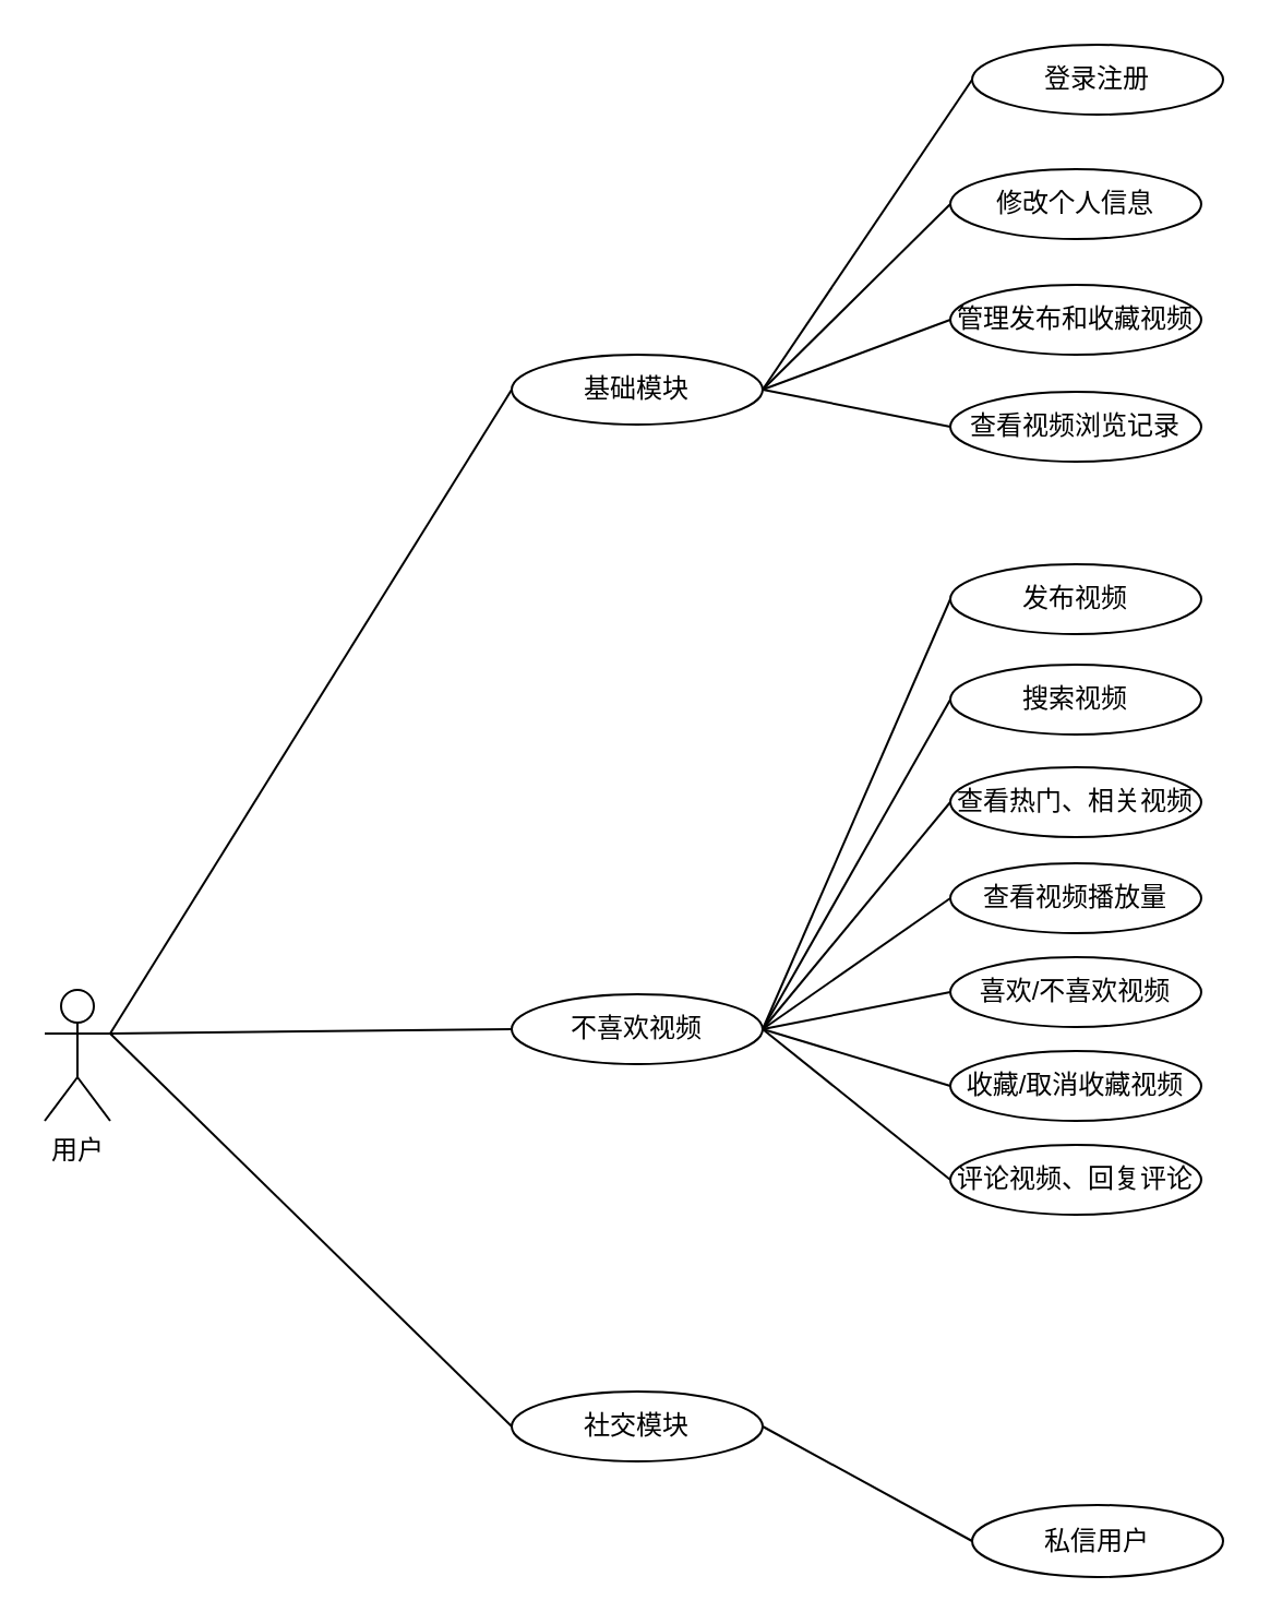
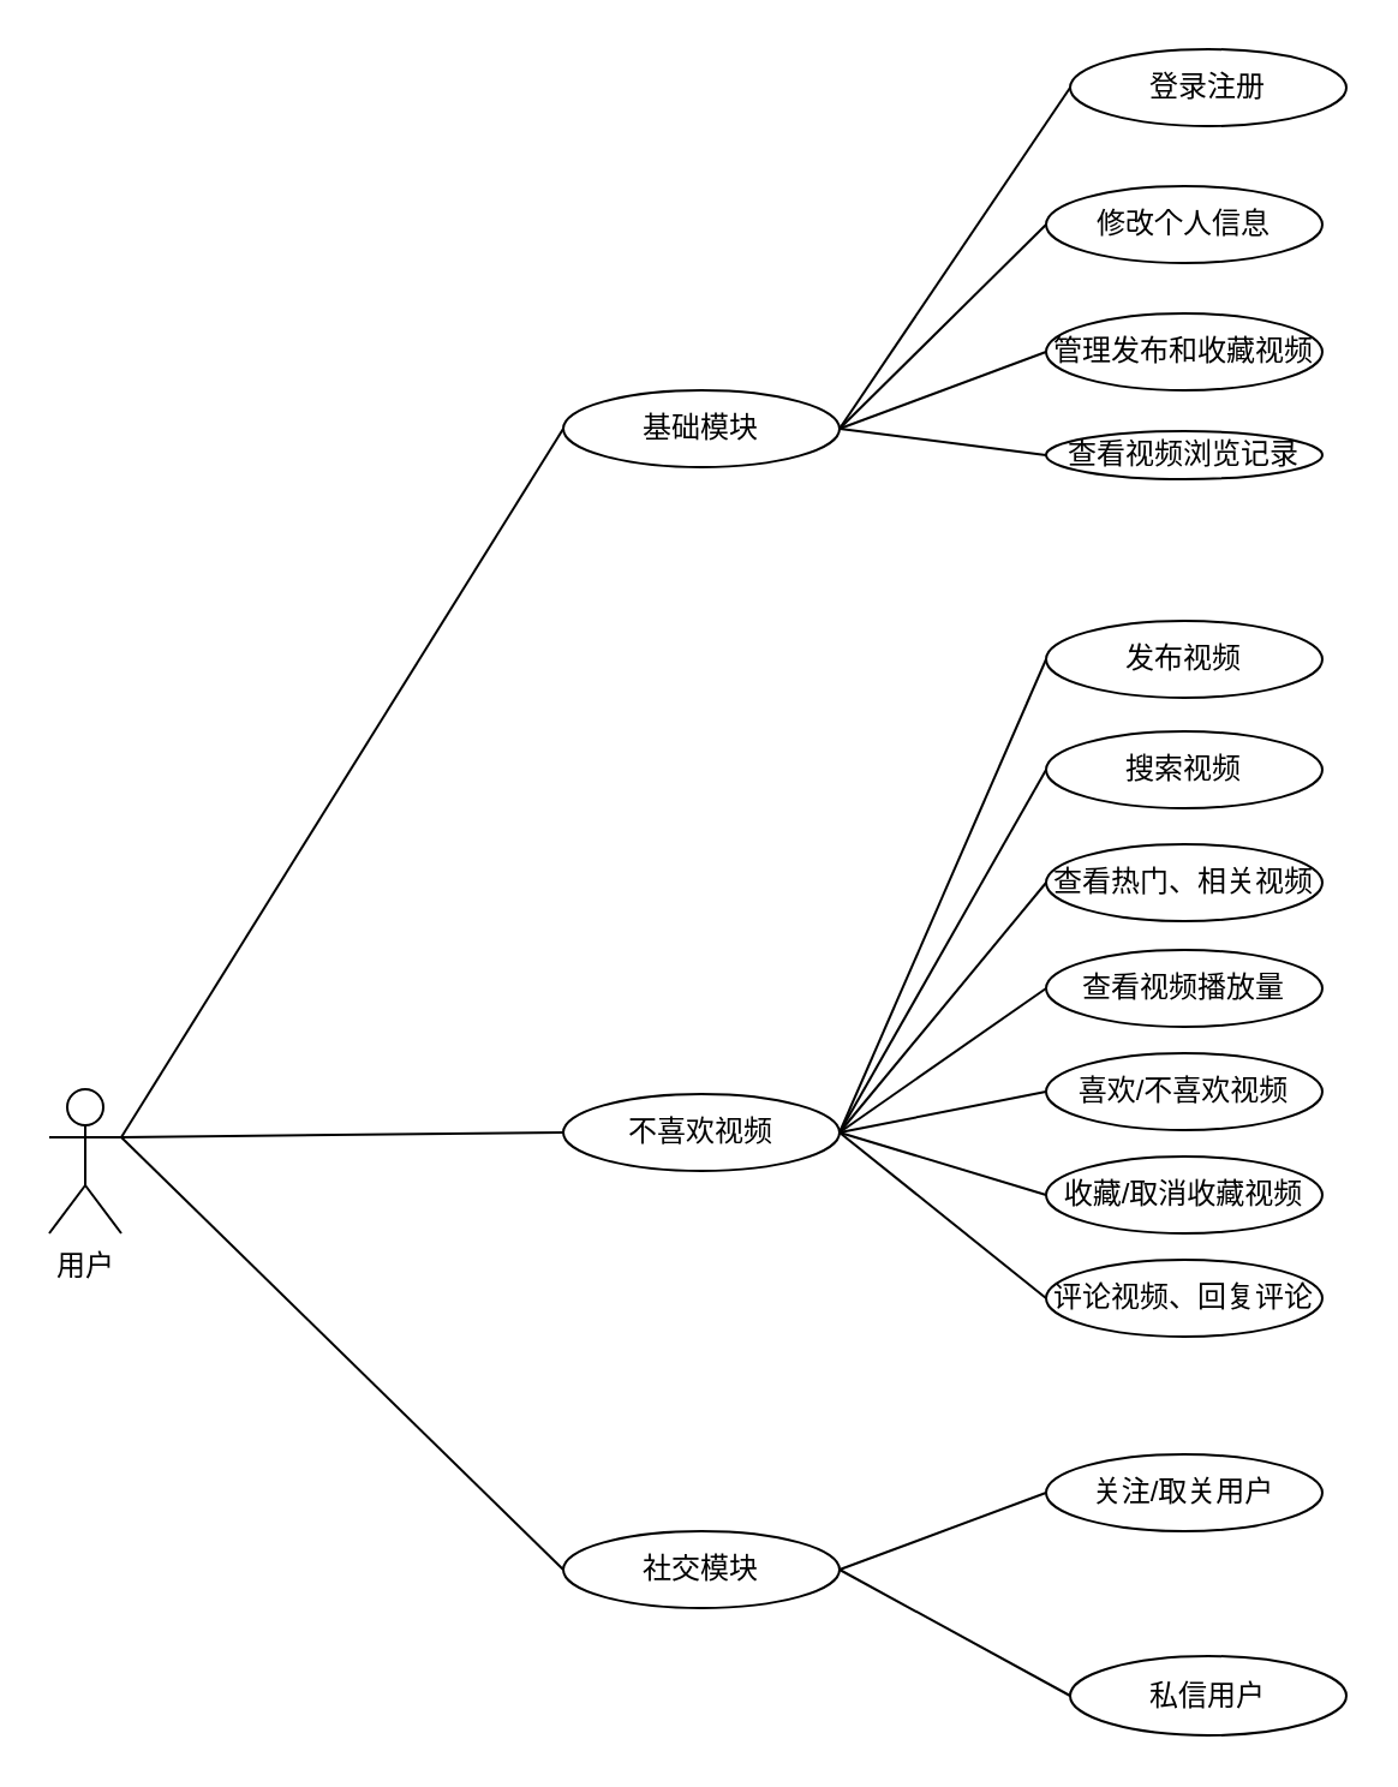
- <mxCell id="7" value="查看视频浏览记录" style="ellipse;whiteSpace=wrap;html=1;" vertex="1" parent="1"><mxGeometry x="435" y="179" width="115" height="32" as="geometry" /></mxCell>
+ <mxCell id="7" value="查看视频浏览记录" style="ellipse;whiteSpace=wrap;html=1;" vertex="1" parent="1"><mxGeometry x="435" y="179" width="115" height="20" as="geometry" /></mxCell>
+ <mxCell id="24" value="关注/取关用户" style="ellipse;whiteSpace=wrap;html=1;" vertex="1" parent="1"><mxGeometry x="435" y="605" width="115" height="32" as="geometry" /></mxCell>
+ <mxCell id="33" value="" style="endArrow=none;html=1;rounded=0;entryX=0;entryY=0.5;entryDx=0;entryDy=0;exitX=1;exitY=0.5;exitDx=0;exitDy=0;" edge="1" parent="1" source="10" target="24"><mxGeometry width="50" height="50" relative="1" as="geometry"><mxPoint x="351" y="504" as="sourcePoint" /><mxPoint x="455" y="517" as="targetPoint" /></mxGeometry></mxCell>
